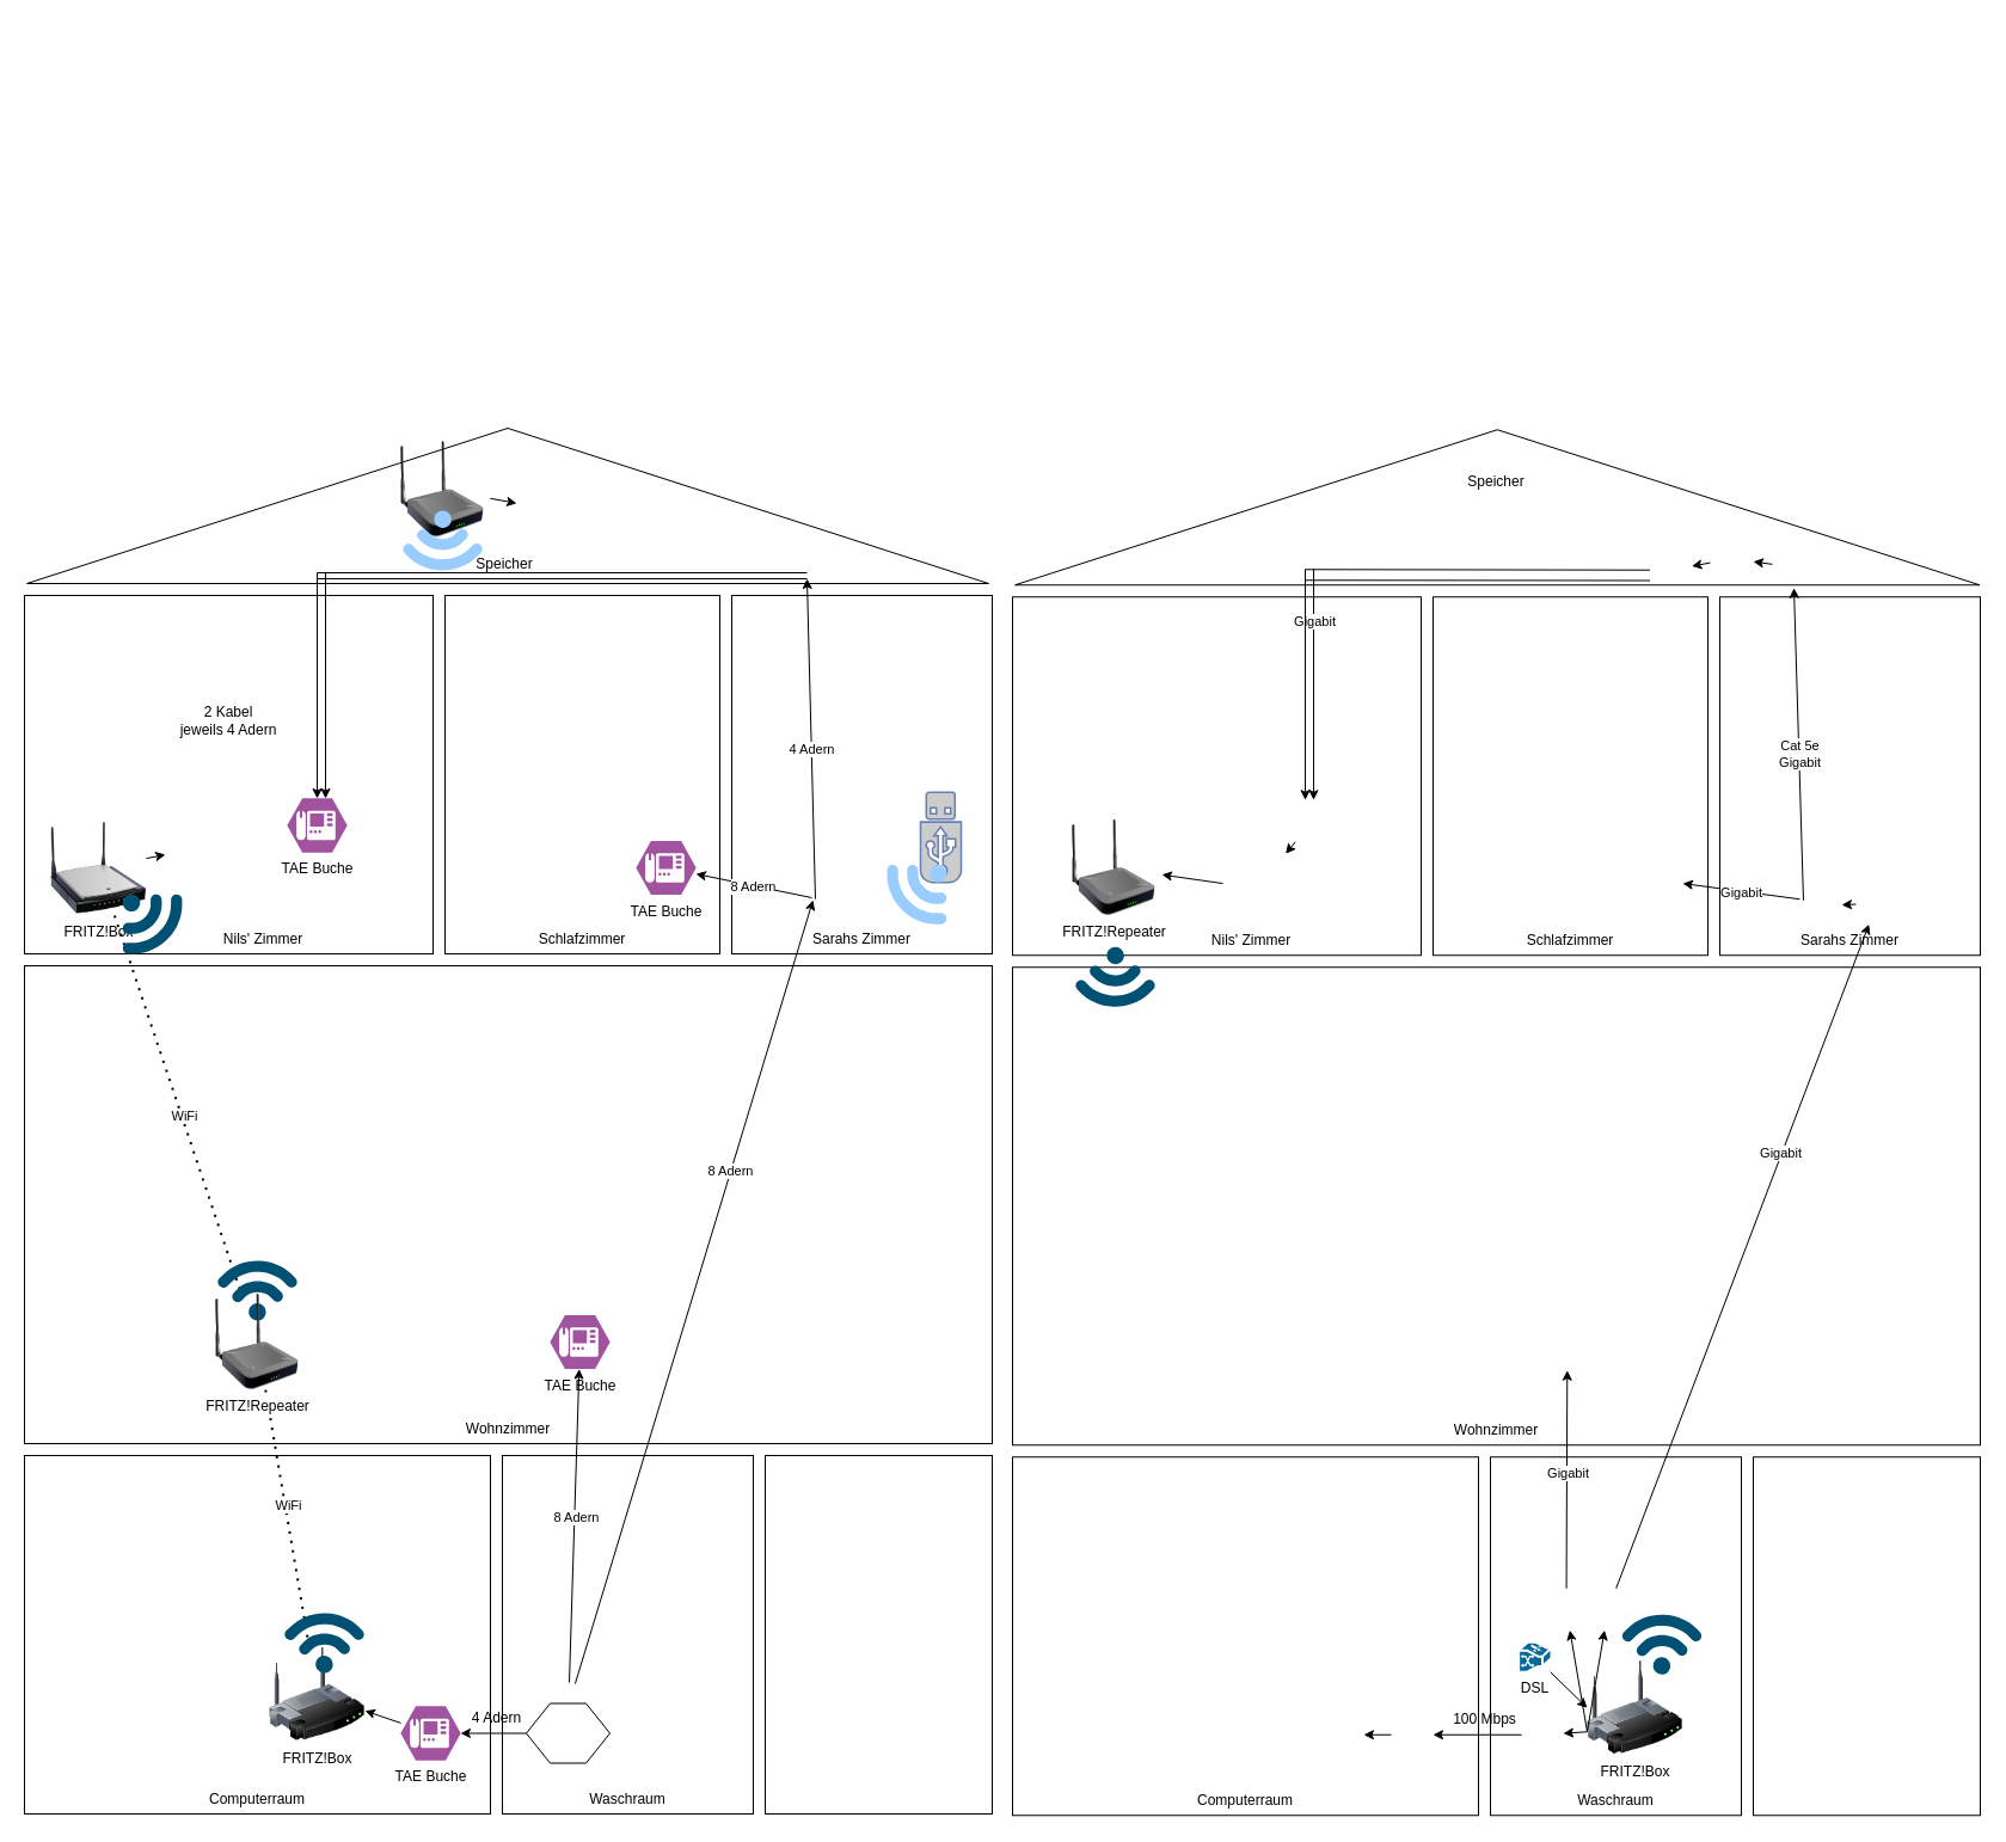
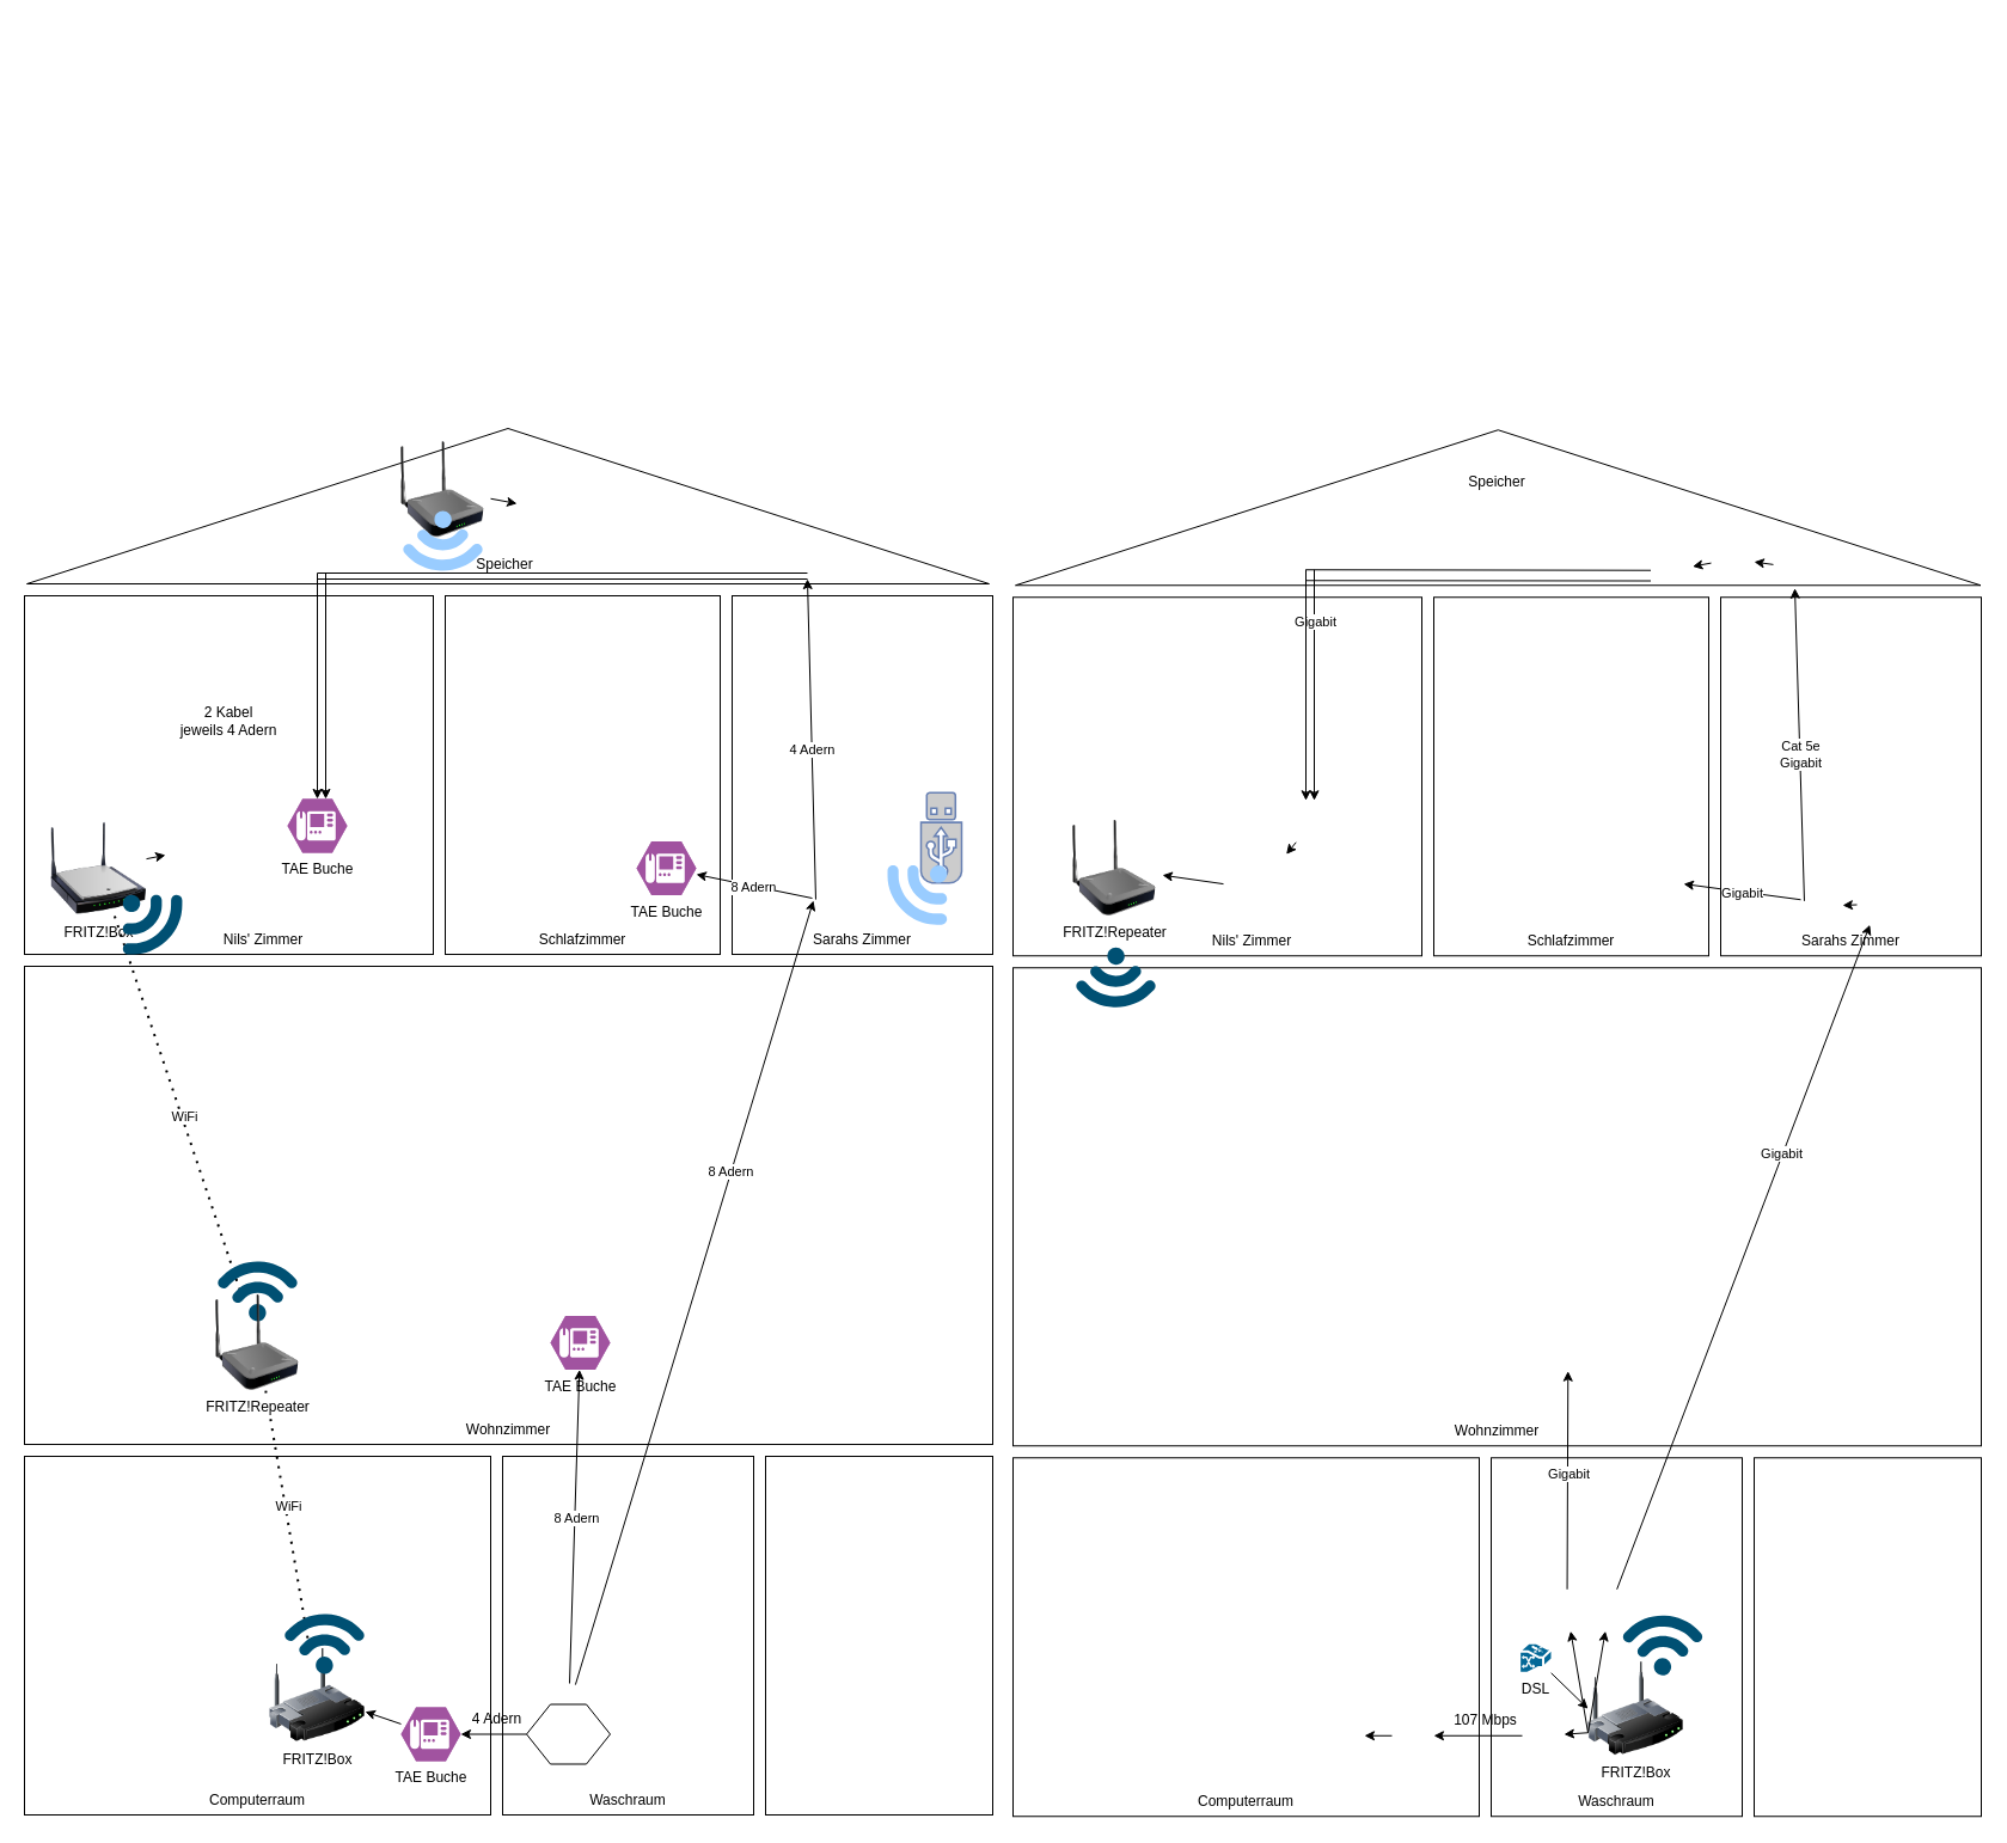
- <mxCell id="59" value="100 Mbps" style="text;html=1;align=center;verticalAlign=middle;resizable=0;points=[];autosize=1;shadow=0;glass=0;" parent="1" vertex="1"><mxGeometry x="1207" y="1429.25" width="70" height="20" as="geometry" /></mxCell>
+ <mxCell id="59" value="107 Mbps" style="text;html=1;align=center;verticalAlign=middle;resizable=0;points=[];autosize=1;shadow=0;glass=0;" parent="1" vertex="1"><mxGeometry x="1207" y="1429.25" width="70" height="20" as="geometry" /></mxCell>
